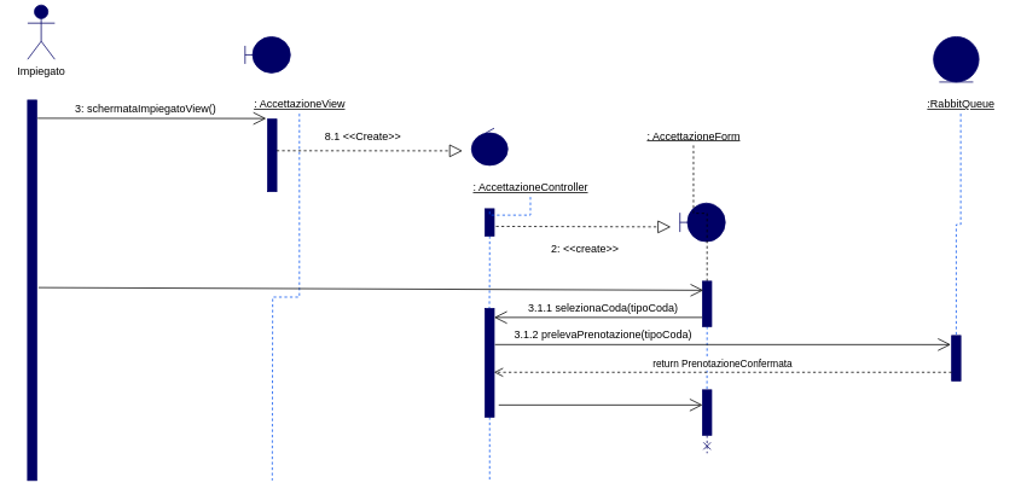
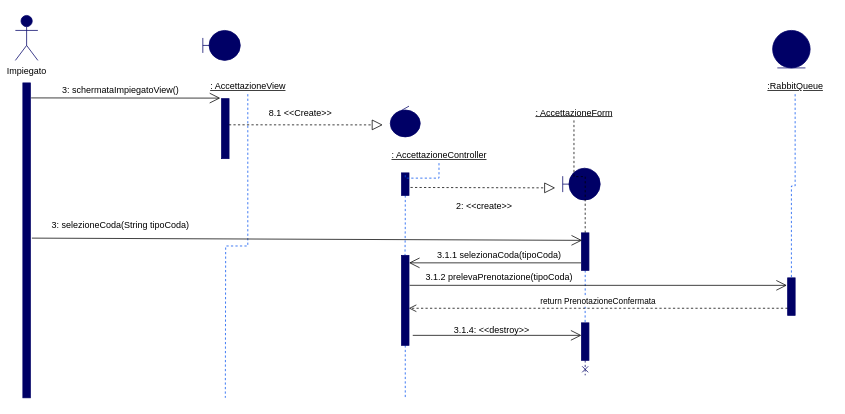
- <mxCell id="2" value="Impiegato" style="shape=umlActor;verticalLabelPosition=bottom;verticalAlign=top;html=1;fillColor=#000066;strokeColor=#000066;" parent="1" vertex="1"><mxGeometry x="30" y="5" width="30" height="60" as="geometry" /></mxCell>
+ <mxCell id="2" value="Impiegato" style="shape=umlActor;verticalLabelPosition=bottom;verticalAlign=top;html=1;fillColor=#000066;strokeColor=#000066;" parent="1" vertex="1"><mxGeometry x="20" y="20" width="30" height="60" as="geometry" /></mxCell>
+ <mxCell id="25" value="3: selezioneCoda(String tipoCoda)" style="text;html=1;align=center;verticalAlign=middle;resizable=0;points=[];autosize=1;" parent="1" vertex="1"><mxGeometry x="60" y="290" width="200" height="20" as="geometry" /></mxCell>
+ <mxCell id="31" value="3.1.4: &amp;lt;&amp;lt;destroy&amp;gt;&amp;gt;" style="text;html=1;align=center;verticalAlign=middle;resizable=0;points=[];autosize=1;" parent="1" vertex="1"><mxGeometry x="595" y="430" width="120" height="20" as="geometry" /></mxCell>
